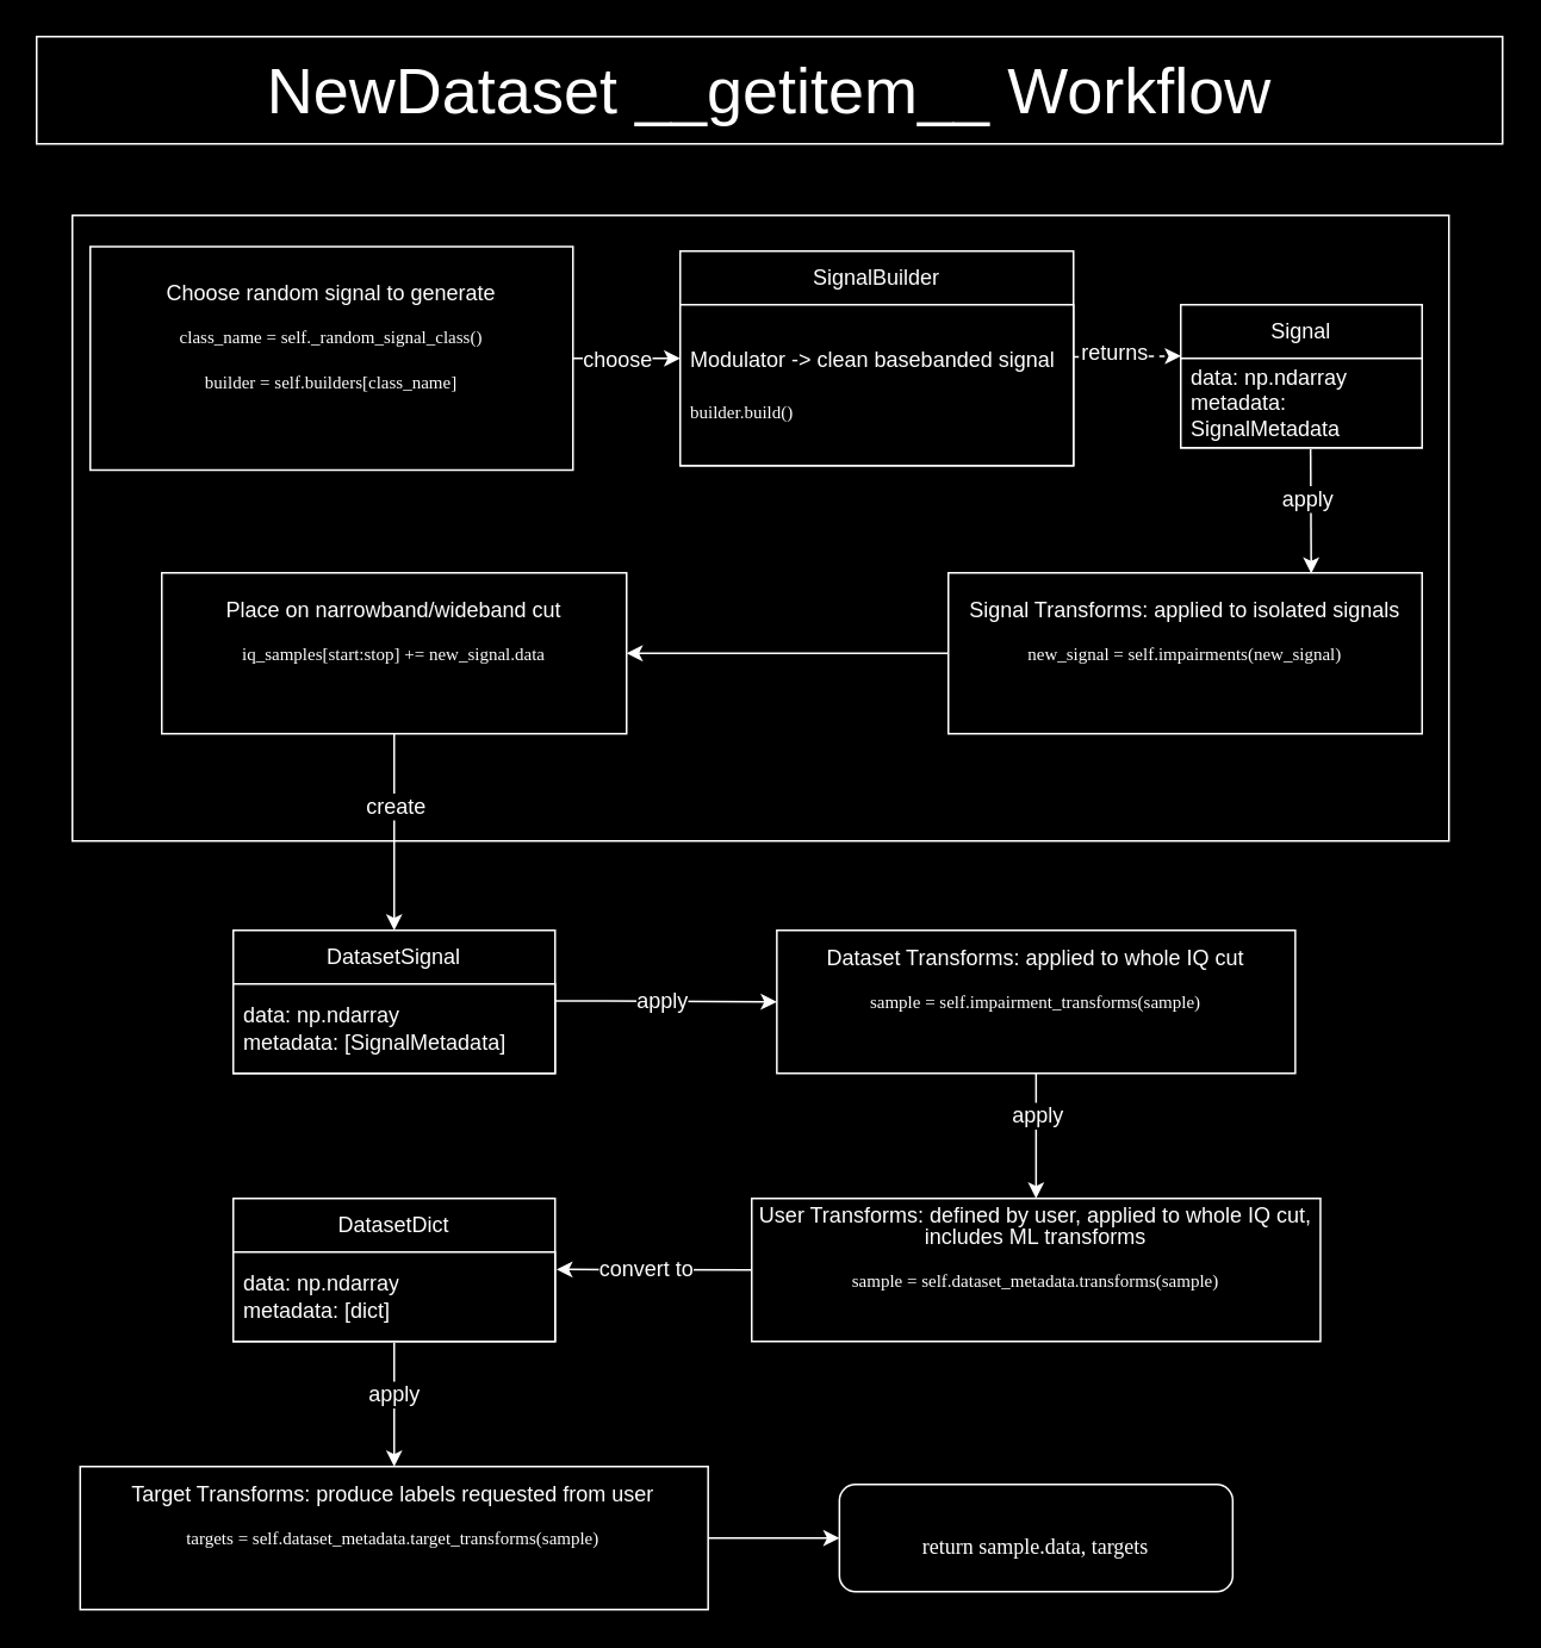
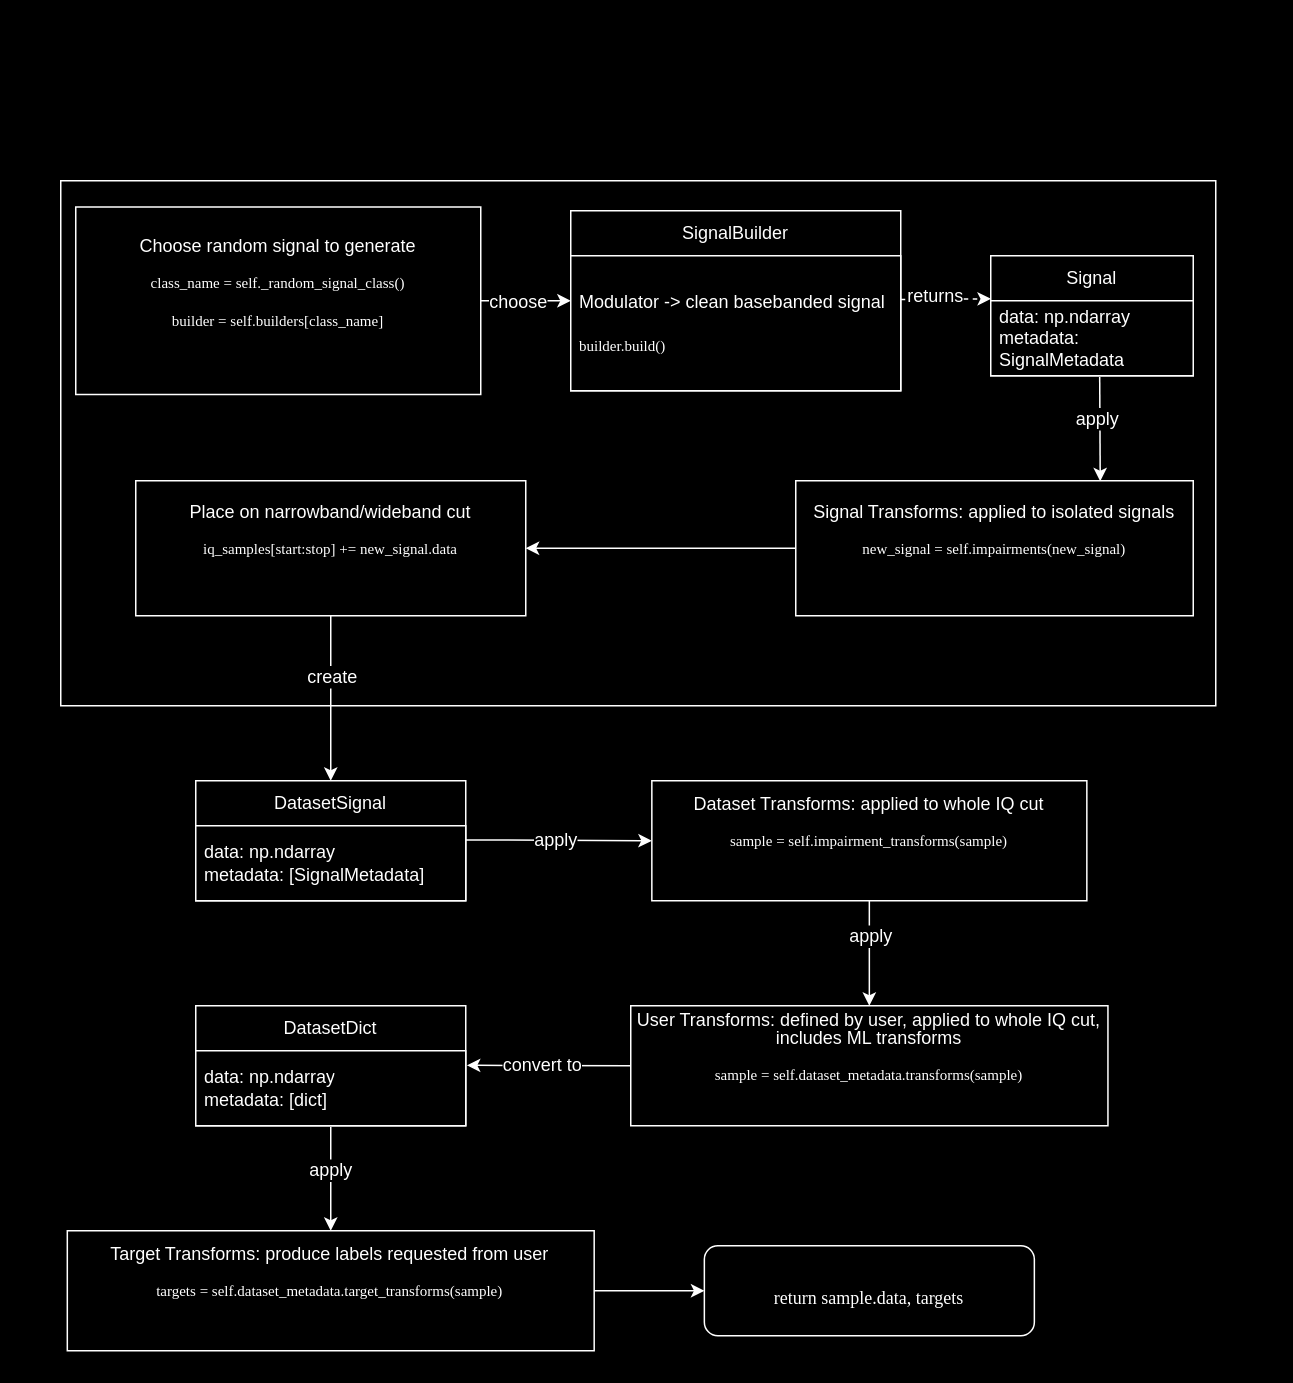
- <mxCell id="3" value="&lt;font color=&quot;#ffffff&quot;&gt;NewDataset __getitem__ Workflow&lt;/font&gt;" style="text;html=1;strokeColor=#FFFFFF;fillColor=#000000;align=center;verticalAlign=middle;whiteSpace=wrap;rounded=0;fontSize=36;shadow=0;" parent="1" vertex="1"><mxGeometry x="20" y="20" width="820" height="60" as="geometry" /></mxCell>
